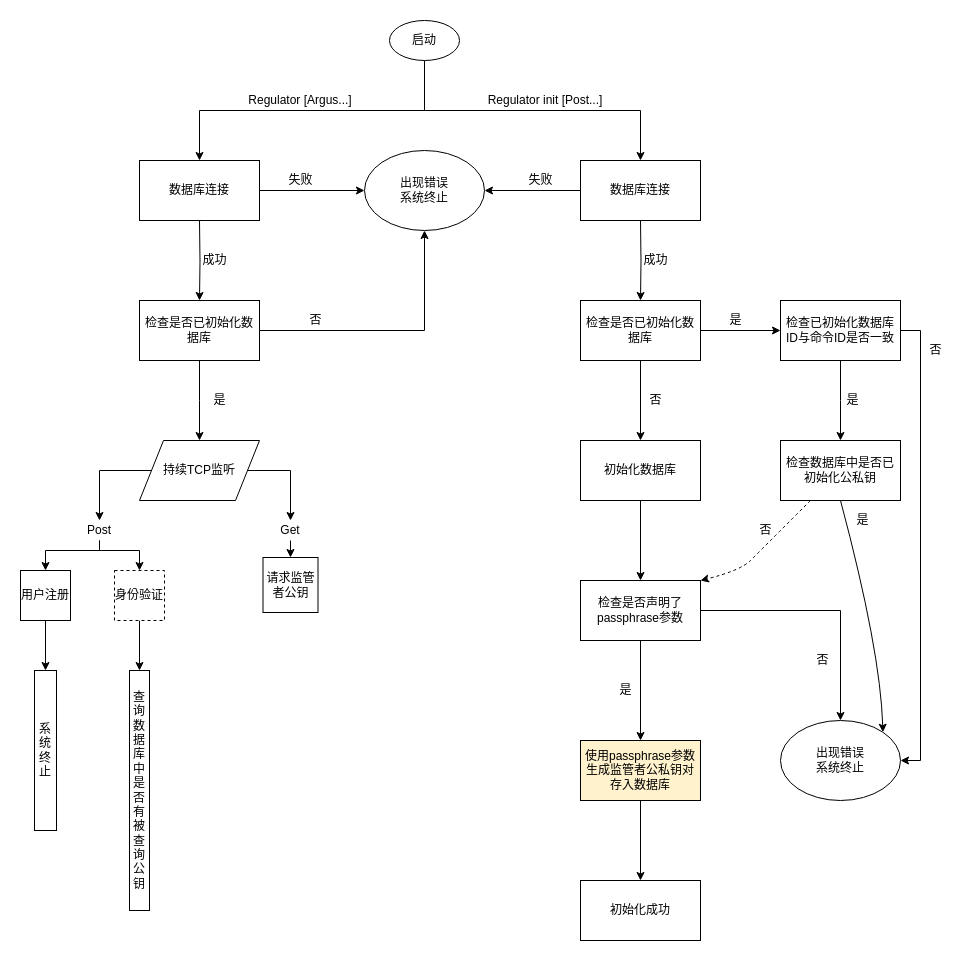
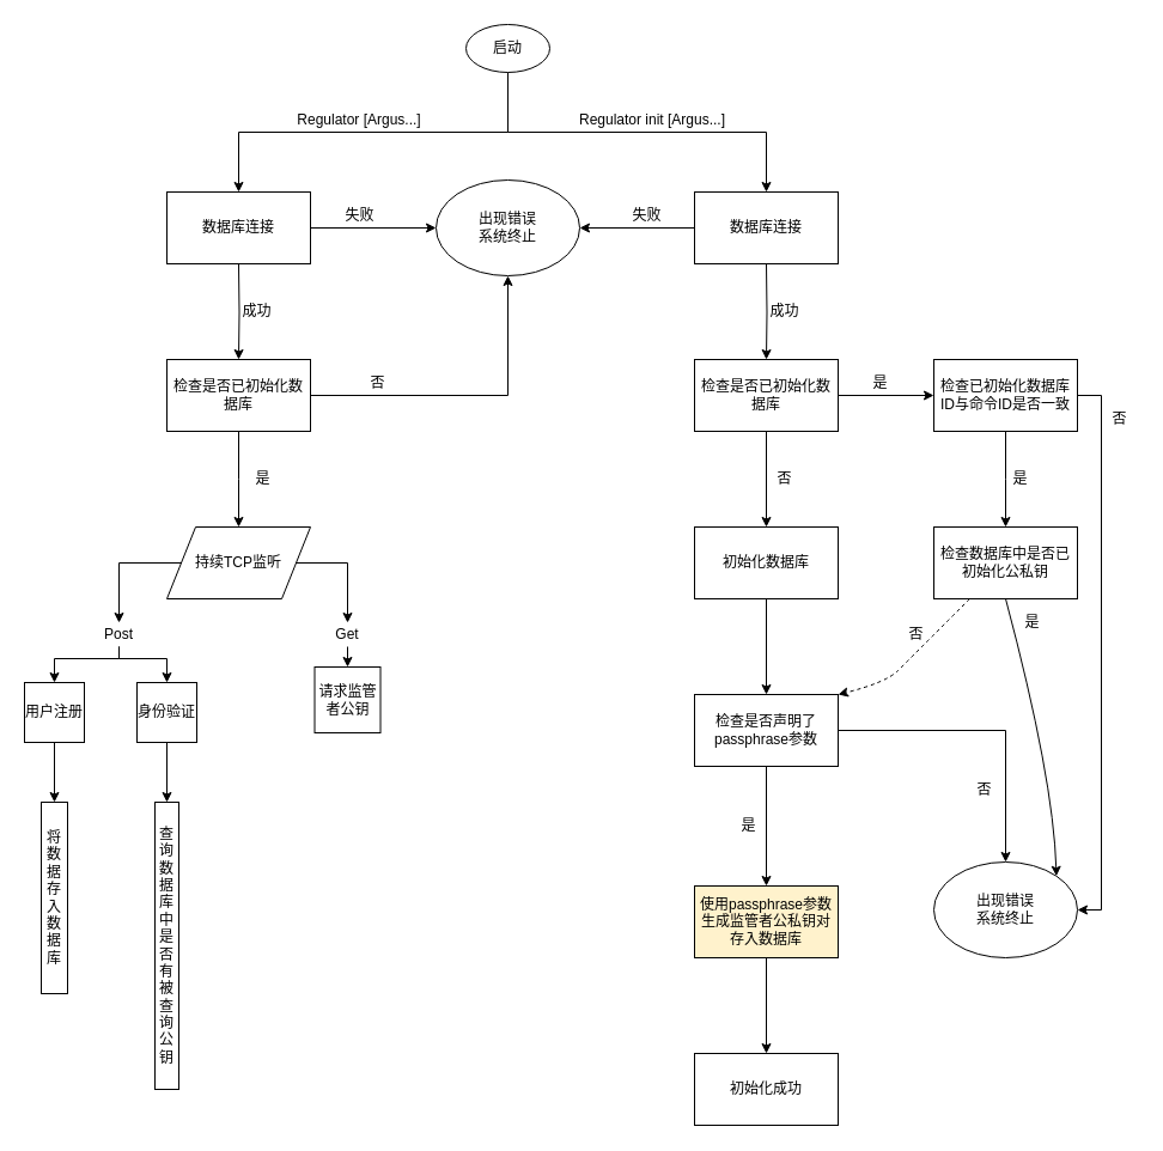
- <mxCell id="18" value="Regulator init [Post...]" style="text;html=1;strokeColor=none;fillColor=none;align=center;verticalAlign=middle;whiteSpace=wrap;rounded=0;" parent="1" vertex="1"><mxGeometry x="470" y="90" width="150" height="20" as="geometry" /></mxCell>
+ <mxCell id="18" value="Regulator init [Argus...]" style="text;html=1;strokeColor=none;fillColor=none;align=center;verticalAlign=middle;whiteSpace=wrap;rounded=0;" parent="1" vertex="1"><mxGeometry x="470" y="90" width="150" height="20" as="geometry" /></mxCell>
- <mxCell id="40" value="身份验证" style="whiteSpace=wrap;html=1;aspect=fixed;dashed=1;" parent="1" vertex="1"><mxGeometry x="114" y="570" width="50" height="50" as="geometry" /></mxCell>
+ <mxCell id="40" value="身份验证" style="whiteSpace=wrap;html=1;aspect=fixed;" parent="1" vertex="1"><mxGeometry x="114" y="570" width="50" height="50" as="geometry" /></mxCell>
- <mxCell id="48" value="系统终止" style="whiteSpace=wrap;html=1;" parent="1" vertex="1"><mxGeometry x="34" y="670" width="22" height="160" as="geometry" /></mxCell>
+ <mxCell id="48" value="将数据存入数据库" style="whiteSpace=wrap;html=1;" parent="1" vertex="1"><mxGeometry x="34" y="670" width="22" height="160" as="geometry" /></mxCell>
